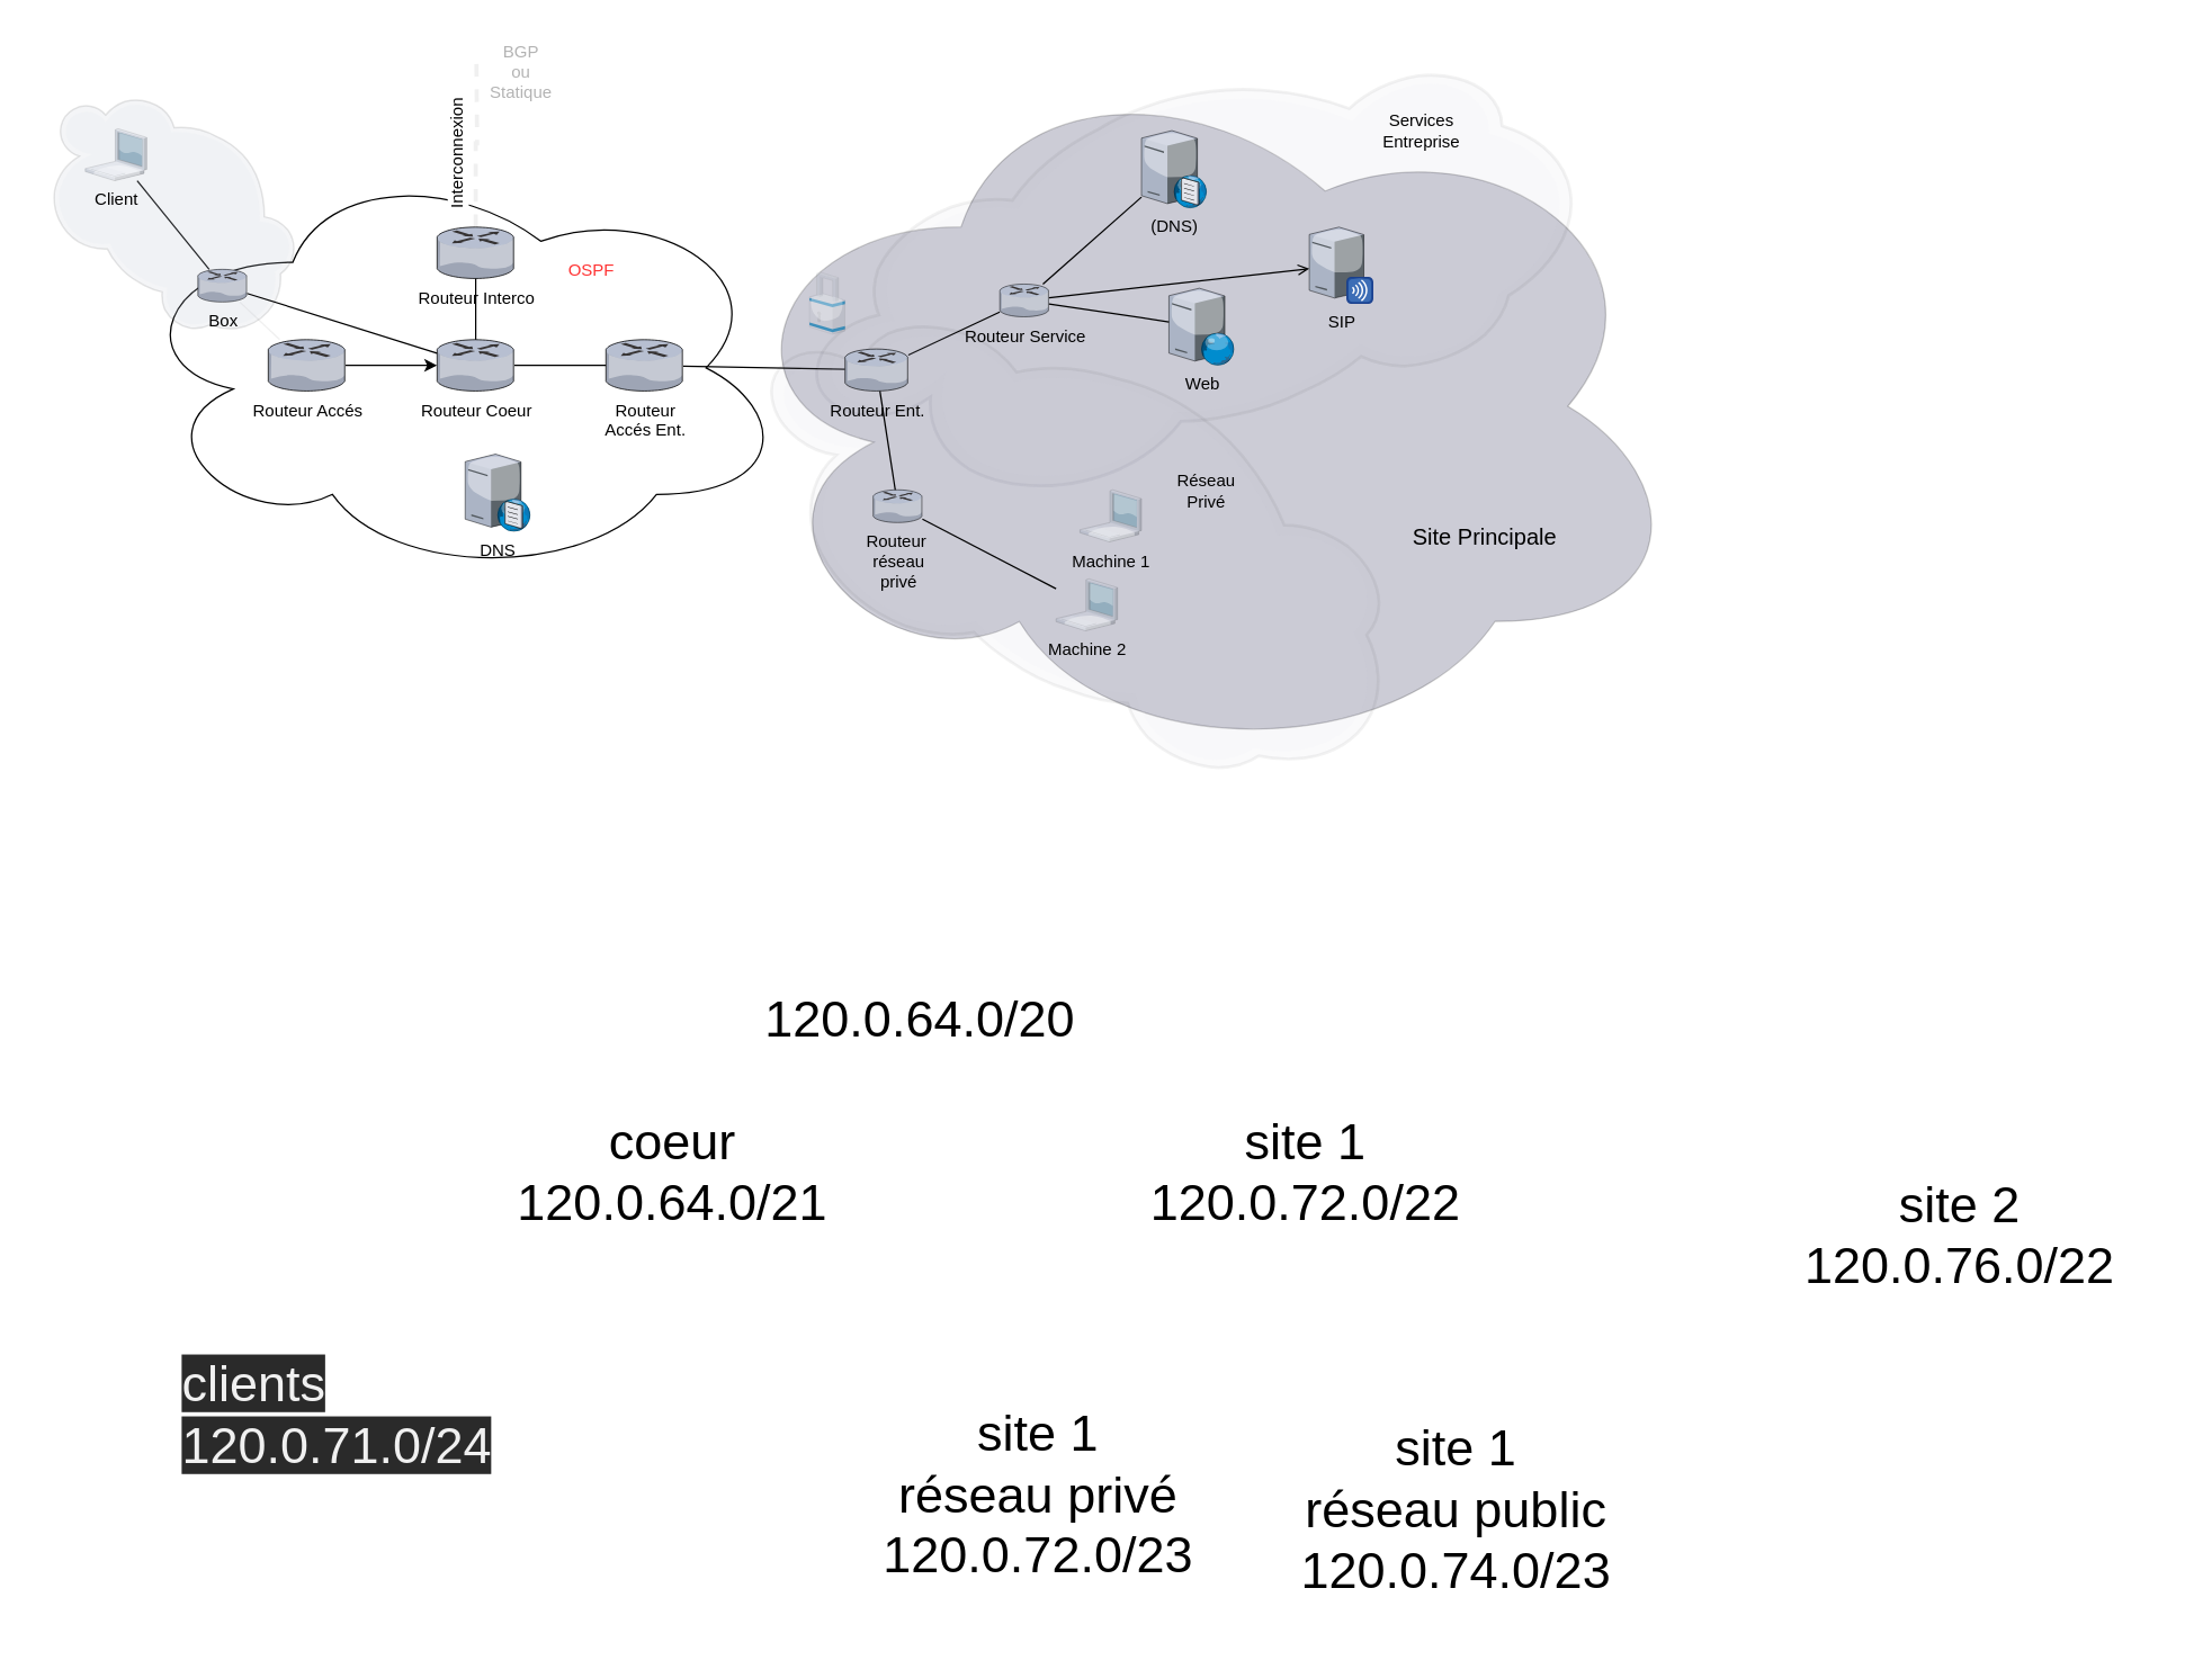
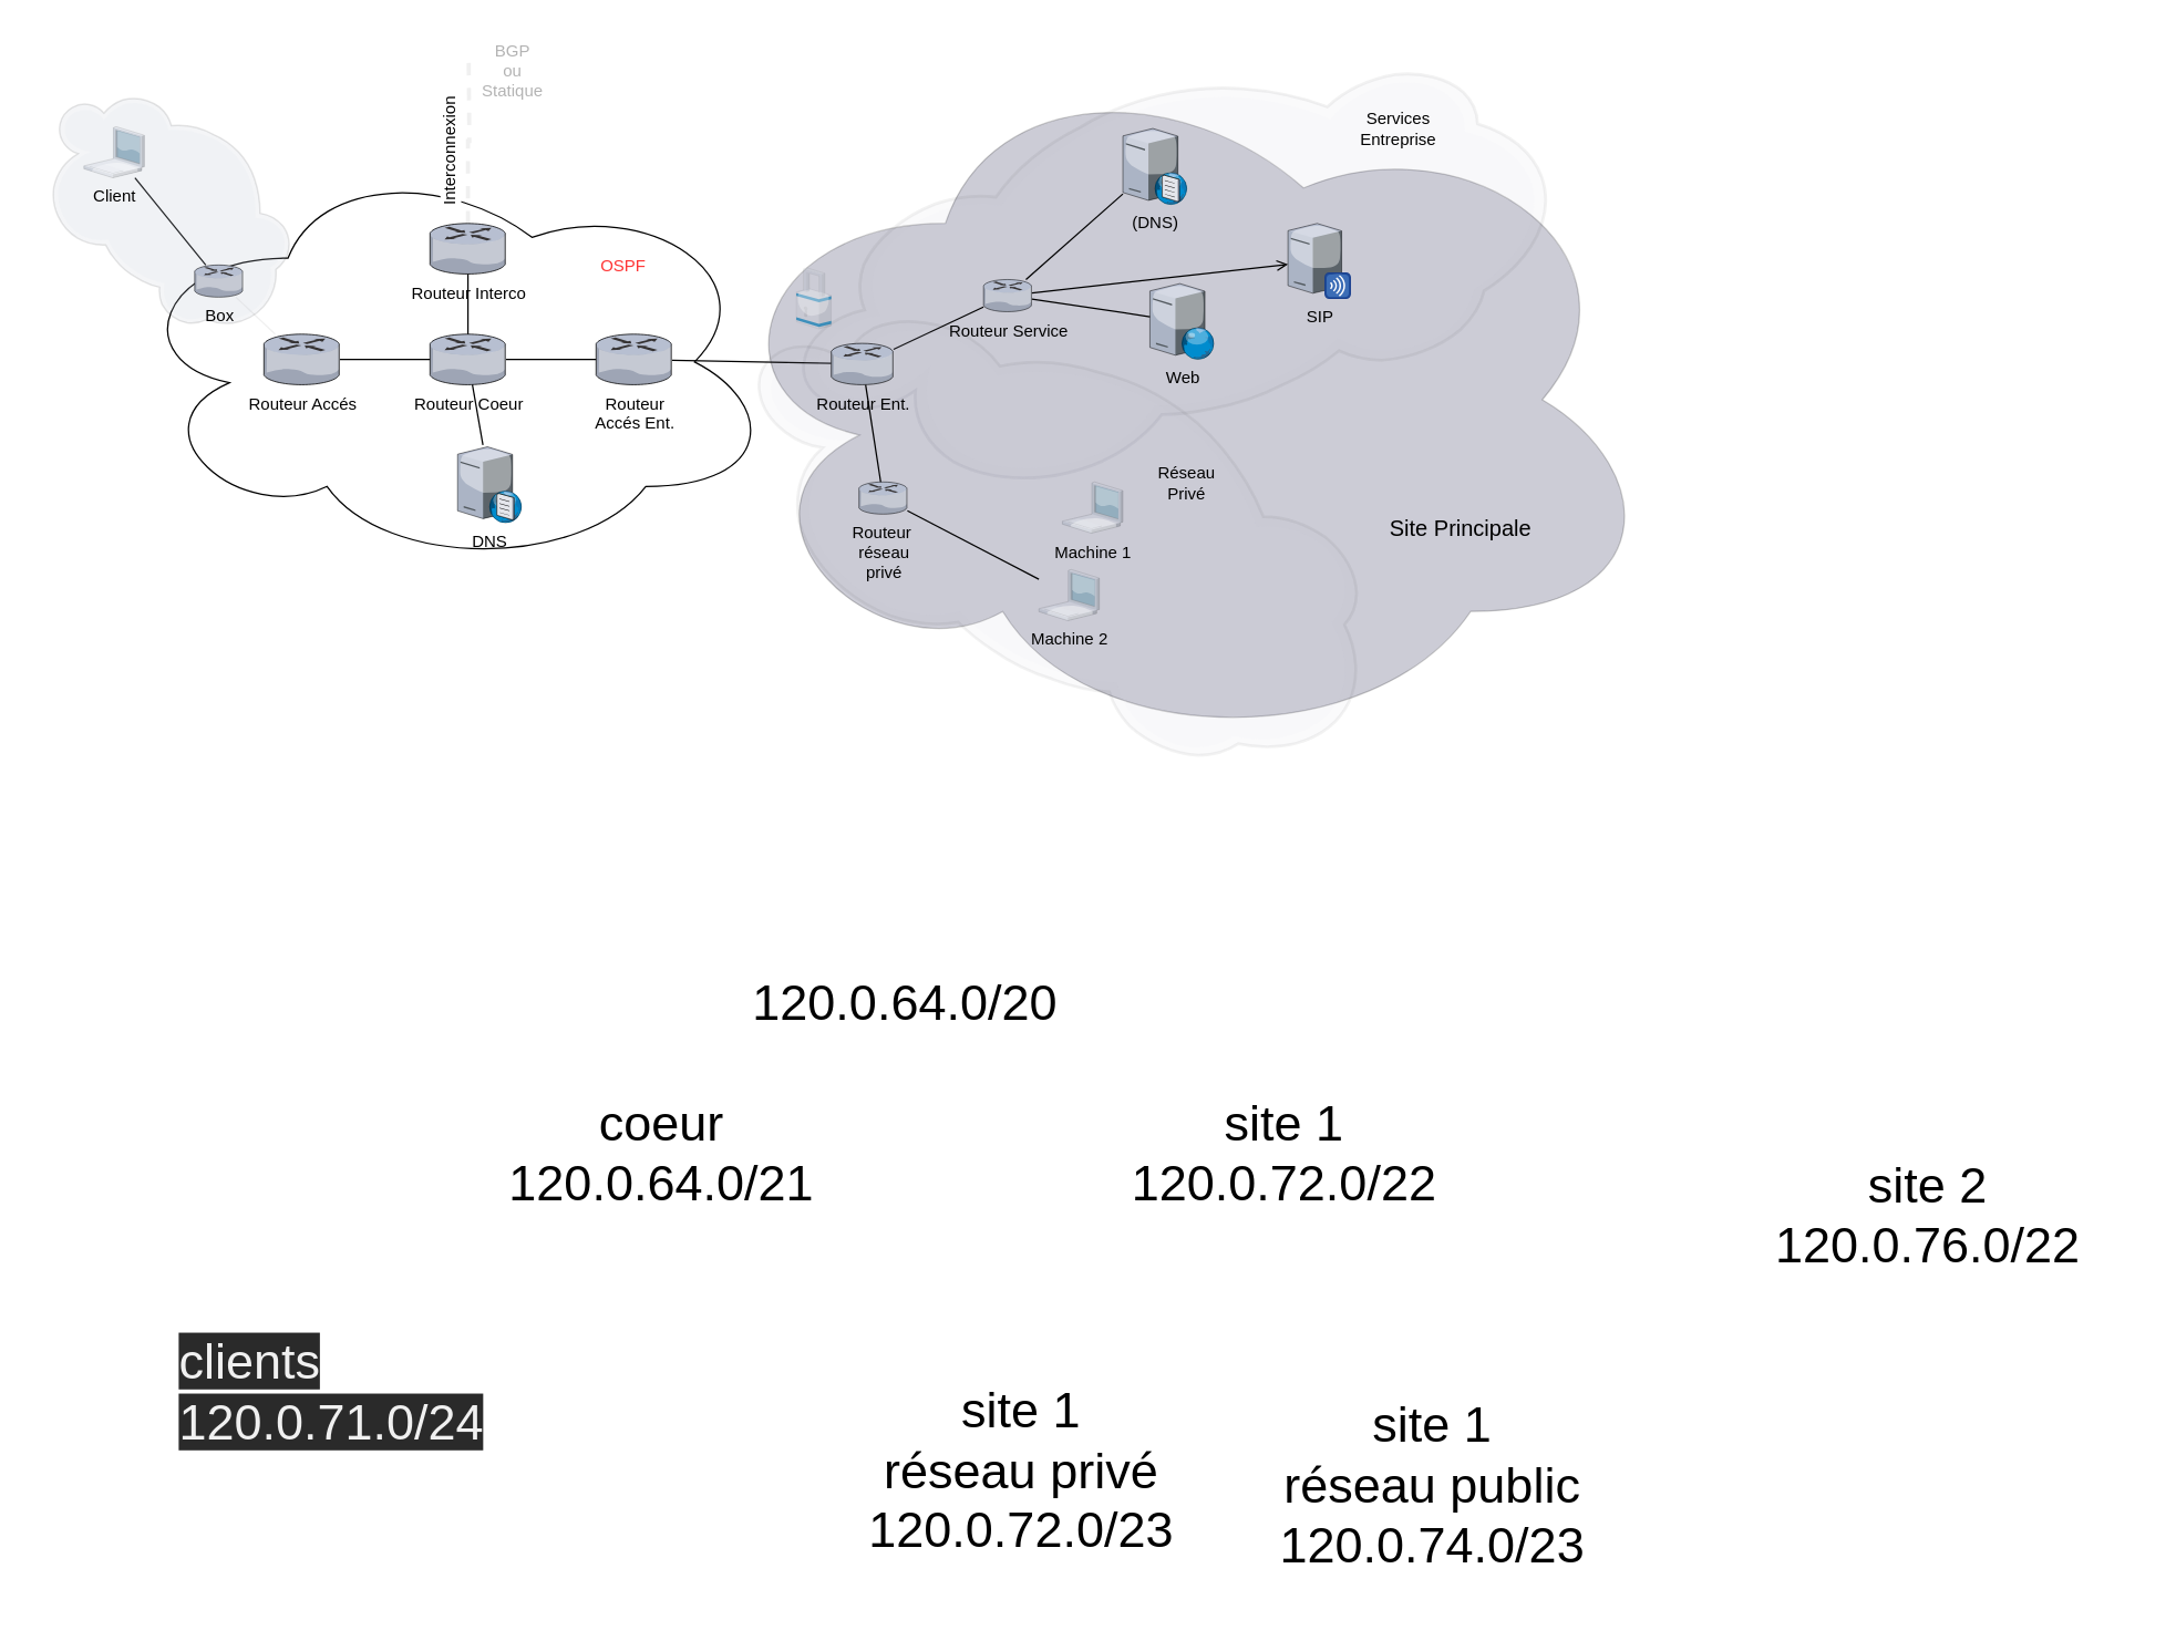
- <mxCell id="31" value="&lt;font color=&quot;#ff3333&quot;&gt;OSPF&lt;/font&gt;" style="text;html=1;strokeColor=none;fillColor=none;align=center;verticalAlign=middle;whiteSpace=wrap;rounded=0;opacity=10;" parent="1" vertex="1"><mxGeometry x="400" y="168.5" width="40" height="20" as="geometry" /></mxCell>
+ <mxCell id="31" value="&lt;font color=&quot;#ff3333&quot;&gt;OSPF&lt;/font&gt;" style="text;html=1;strokeColor=none;fillColor=none;align=center;verticalAlign=middle;whiteSpace=wrap;rounded=0;opacity=10;" parent="1" vertex="1"><mxGeometry x="430" y="168.5" width="40" height="20" as="geometry" /></mxCell>
- <mxCell id="29" value="" style="endArrow=none;html=1;" parent="1" source="10" target="18" edge="1"><mxGeometry width="50" height="50" relative="1" as="geometry"><mxPoint x="390" y="248" as="sourcePoint" /><mxPoint x="440" y="198" as="targetPoint" /></mxGeometry></mxCell>
+ <mxCell id="29" value="" style="endArrow=none;html=1;" parent="1" source="10" target="28" edge="1"><mxGeometry width="50" height="50" relative="1" as="geometry"><mxPoint x="390" y="248" as="sourcePoint" /><mxPoint x="440" y="198" as="targetPoint" /></mxGeometry></mxCell>
- <mxCell id="13" value="" style="endArrow=classic;html=1;" parent="1" source="8" target="10" edge="1"><mxGeometry width="50" height="50" relative="1" as="geometry"><mxPoint x="220" y="288" as="sourcePoint" /><mxPoint x="270" y="238" as="targetPoint" /></mxGeometry></mxCell>
+ <mxCell id="13" value="" style="endArrow=none;html=1;" parent="1" source="8" target="10" edge="1"><mxGeometry width="50" height="50" relative="1" as="geometry"><mxPoint x="220" y="288" as="sourcePoint" /><mxPoint x="270" y="238" as="targetPoint" /></mxGeometry></mxCell>
